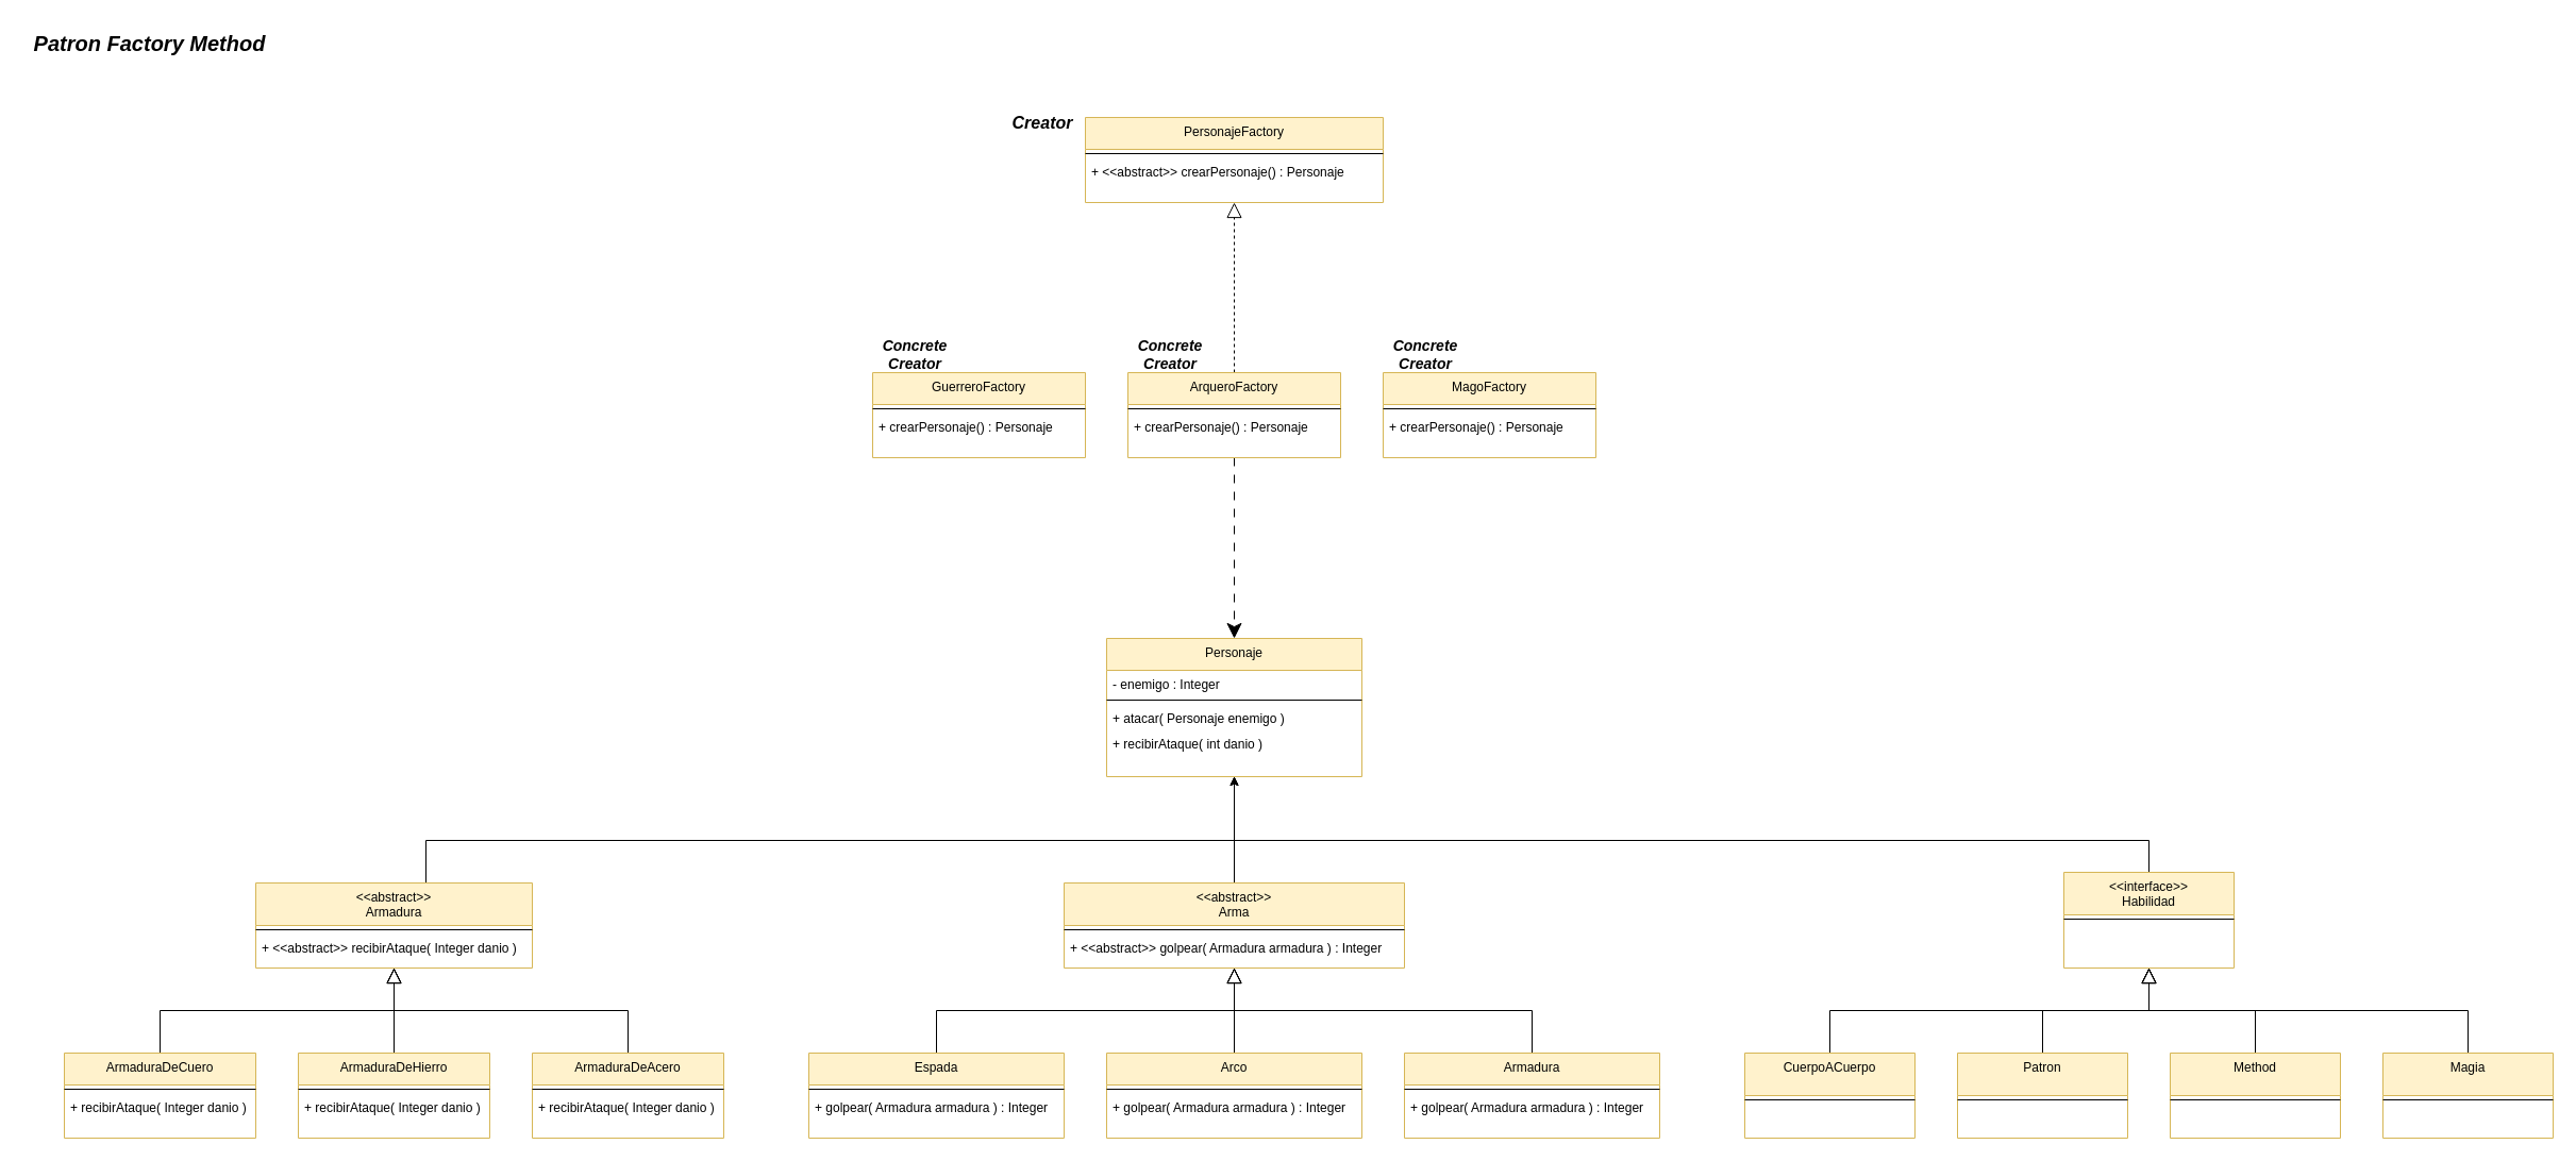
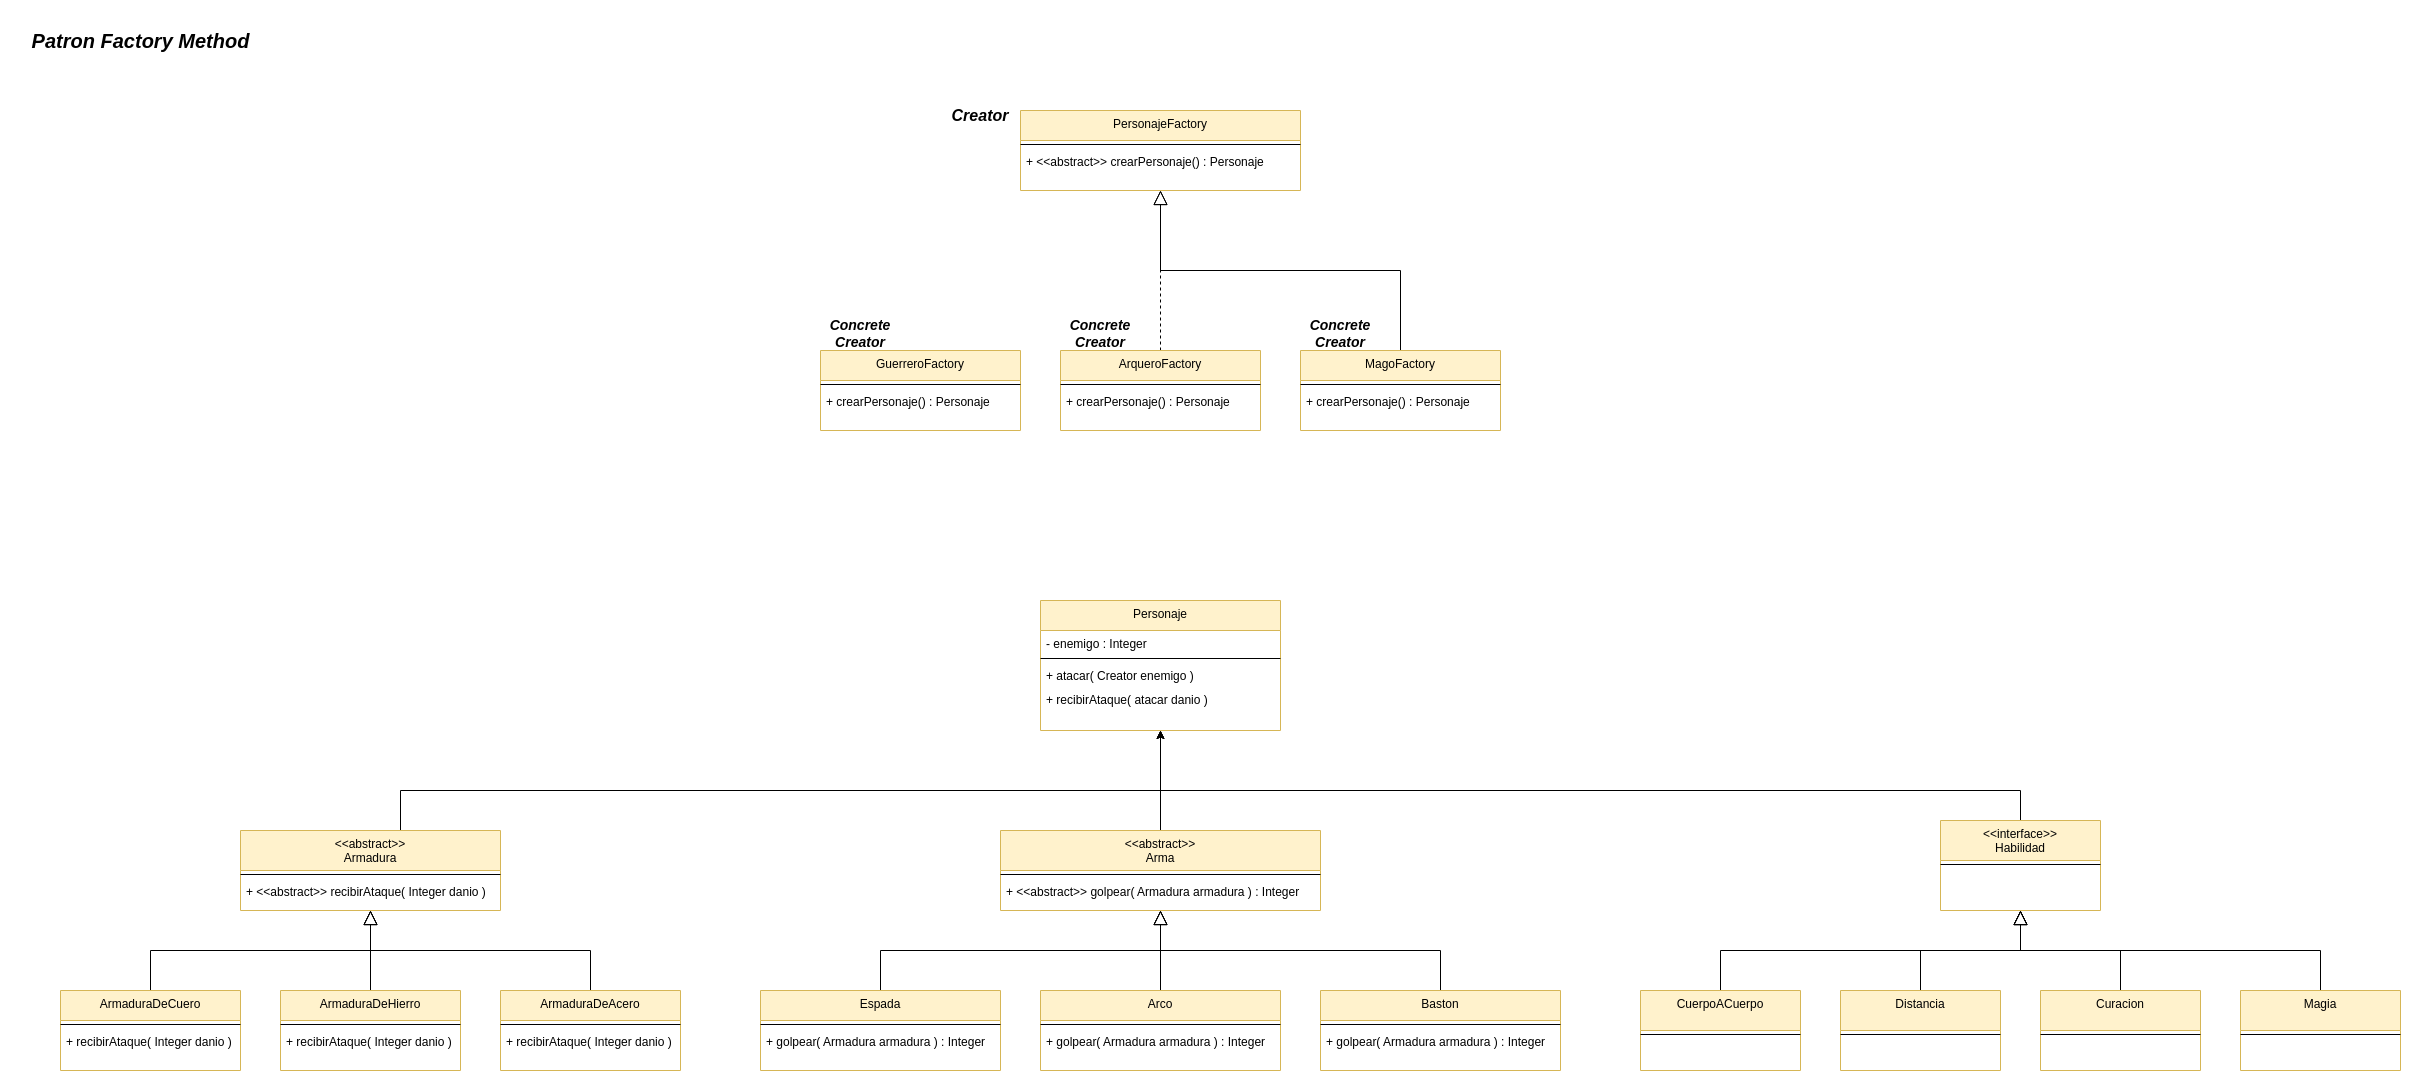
+ <mxCell id="19" style="edgeStyle=orthogonalEdgeStyle;rounded=0;orthogonalLoop=1;jettySize=auto;html=1;endSize=12;startSize=12;endArrow=block;endFill=0;" edge="1" parent="1" source="20" target="6"><mxGeometry relative="1" as="geometry"><Array as="points"><mxPoint x="1400" y="270" /><mxPoint x="1160" y="270" /></Array></mxGeometry></mxCell>
- <mxCell id="10" style="edgeStyle=orthogonalEdgeStyle;rounded=0;orthogonalLoop=1;jettySize=auto;html=1;endSize=12;startSize=12;dashed=1;dashPattern=8 8;" edge="1" parent="1" source="11" target="25"><mxGeometry relative="1" as="geometry" /></mxCell>
- <mxCell id="28" value="+ atacar( Personaje enemigo )&#10;" style="text;align=left;verticalAlign=top;spacingLeft=4;spacingRight=4;overflow=hidden;rotatable=0;points=[[0,0.5],[1,0.5]];portConstraint=eastwest;rounded=0;shadow=0;html=0;" vertex="1" parent="25"><mxGeometry y="62" width="240" height="24" as="geometry" /></mxCell>
+ <mxCell id="28" value="+ atacar( Creator enemigo )&#10;" style="text;align=left;verticalAlign=top;spacingLeft=4;spacingRight=4;overflow=hidden;rotatable=0;points=[[0,0.5],[1,0.5]];portConstraint=eastwest;rounded=0;shadow=0;html=0;" vertex="1" parent="25"><mxGeometry y="62" width="240" height="24" as="geometry" /></mxCell>
- <mxCell id="29" value="+ recibirAtaque( int danio )" style="text;align=left;verticalAlign=top;spacingLeft=4;spacingRight=4;overflow=hidden;rotatable=0;points=[[0,0.5],[1,0.5]];portConstraint=eastwest;rounded=0;shadow=0;html=0;" vertex="1" parent="25"><mxGeometry y="86" width="240" height="24" as="geometry" /></mxCell>
+ <mxCell id="29" value="+ recibirAtaque( atacar danio )" style="text;align=left;verticalAlign=top;spacingLeft=4;spacingRight=4;overflow=hidden;rotatable=0;points=[[0,0.5],[1,0.5]];portConstraint=eastwest;rounded=0;shadow=0;html=0;" vertex="1" parent="25"><mxGeometry y="86" width="240" height="24" as="geometry" /></mxCell>
- <mxCell id="55" value="Armadura" style="swimlane;fontStyle=0;align=center;verticalAlign=top;childLayout=stackLayout;horizontal=1;startSize=30;horizontalStack=0;resizeParent=1;resizeLast=0;collapsible=1;marginBottom=0;rounded=0;shadow=0;strokeWidth=1;fillColor=#fff2cc;strokeColor=#d6b656;" vertex="1" parent="1"><mxGeometry x="1320" y="990" width="240" height="80" as="geometry"><mxRectangle x="110" y="-20" width="160" height="26" as="alternateBounds" /></mxGeometry></mxCell>
+ <mxCell id="55" value="Baston" style="swimlane;fontStyle=0;align=center;verticalAlign=top;childLayout=stackLayout;horizontal=1;startSize=30;horizontalStack=0;resizeParent=1;resizeLast=0;collapsible=1;marginBottom=0;rounded=0;shadow=0;strokeWidth=1;fillColor=#fff2cc;strokeColor=#d6b656;" vertex="1" parent="1"><mxGeometry x="1320" y="990" width="240" height="80" as="geometry"><mxRectangle x="110" y="-20" width="160" height="26" as="alternateBounds" /></mxGeometry></mxCell>
- <mxCell id="65" value="Patron" style="swimlane;fontStyle=0;align=center;verticalAlign=top;childLayout=stackLayout;horizontal=1;startSize=40;horizontalStack=0;resizeParent=1;resizeLast=0;collapsible=1;marginBottom=0;rounded=0;shadow=0;strokeWidth=1;fillColor=#fff2cc;strokeColor=#d6b656;" vertex="1" parent="1"><mxGeometry x="1840" y="990" width="160" height="80" as="geometry"><mxRectangle x="110" y="-20" width="160" height="26" as="alternateBounds" /></mxGeometry></mxCell>
+ <mxCell id="65" value="Distancia" style="swimlane;fontStyle=0;align=center;verticalAlign=top;childLayout=stackLayout;horizontal=1;startSize=40;horizontalStack=0;resizeParent=1;resizeLast=0;collapsible=1;marginBottom=0;rounded=0;shadow=0;strokeWidth=1;fillColor=#fff2cc;strokeColor=#d6b656;" vertex="1" parent="1"><mxGeometry x="1840" y="990" width="160" height="80" as="geometry"><mxRectangle x="110" y="-20" width="160" height="26" as="alternateBounds" /></mxGeometry></mxCell>
- <mxCell id="68" value="Method" style="swimlane;fontStyle=0;align=center;verticalAlign=top;childLayout=stackLayout;horizontal=1;startSize=40;horizontalStack=0;resizeParent=1;resizeLast=0;collapsible=1;marginBottom=0;rounded=0;shadow=0;strokeWidth=1;fillColor=#fff2cc;strokeColor=#d6b656;" vertex="1" parent="1"><mxGeometry x="2040" y="990" width="160" height="80" as="geometry"><mxRectangle x="110" y="-20" width="160" height="26" as="alternateBounds" /></mxGeometry></mxCell>
+ <mxCell id="68" value="Curacion" style="swimlane;fontStyle=0;align=center;verticalAlign=top;childLayout=stackLayout;horizontal=1;startSize=40;horizontalStack=0;resizeParent=1;resizeLast=0;collapsible=1;marginBottom=0;rounded=0;shadow=0;strokeWidth=1;fillColor=#fff2cc;strokeColor=#d6b656;" vertex="1" parent="1"><mxGeometry x="2040" y="990" width="160" height="80" as="geometry"><mxRectangle x="110" y="-20" width="160" height="26" as="alternateBounds" /></mxGeometry></mxCell>
